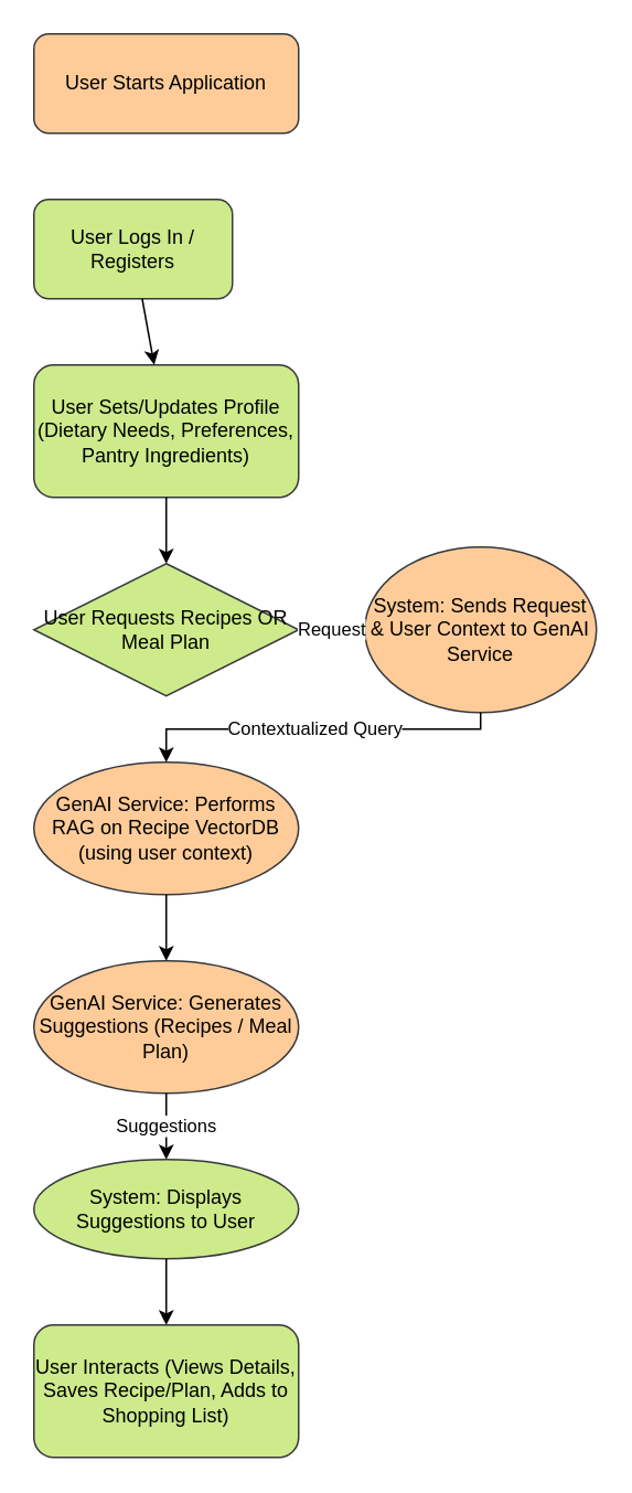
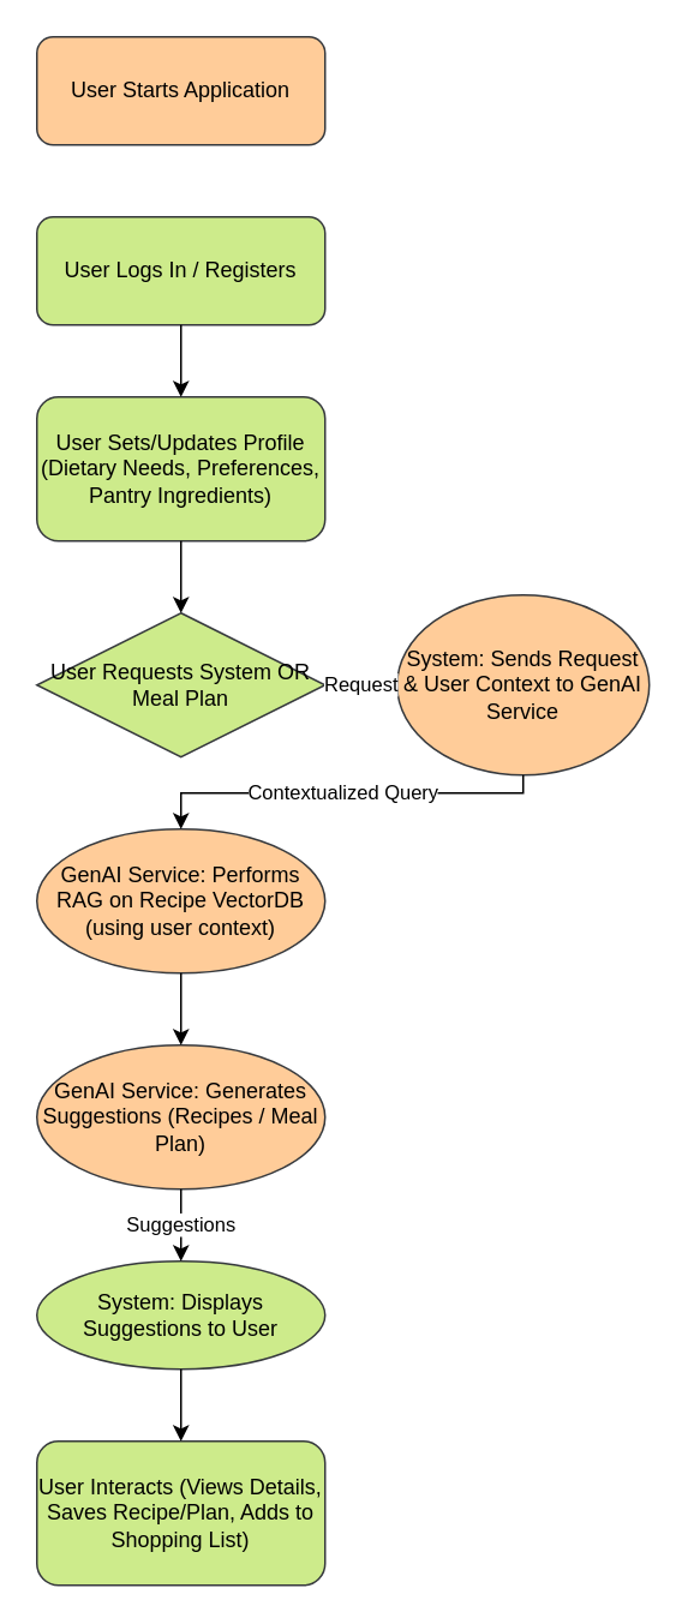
- <mxCell id="3" value="User Logs In / Registers" style="rounded=1;whiteSpace=wrap;html=1;fillColor=#cdeb8b;strokeColor=#36393d;" vertex="1" parent="1"><mxGeometry x="20" y="120" width="120" height="60" as="geometry" /></mxCell>
+ <mxCell id="3" value="User Logs In / Registers" style="rounded=1;whiteSpace=wrap;html=1;fillColor=#cdeb8b;strokeColor=#36393d;" vertex="1" parent="1"><mxGeometry x="20" y="120" width="160" height="60" as="geometry" /></mxCell>
- <mxCell id="5" value="User Requests Recipes OR Meal Plan" style="rhombus;whiteSpace=wrap;html=1;fillColor=#cdeb8b;strokeColor=#36393d;" vertex="1" parent="1"><mxGeometry x="20" y="340" width="160" height="80" as="geometry" /></mxCell>
+ <mxCell id="5" value="User Requests System OR Meal Plan" style="rhombus;whiteSpace=wrap;html=1;fillColor=#cdeb8b;strokeColor=#36393d;" vertex="1" parent="1"><mxGeometry x="20" y="340" width="160" height="80" as="geometry" /></mxCell>
